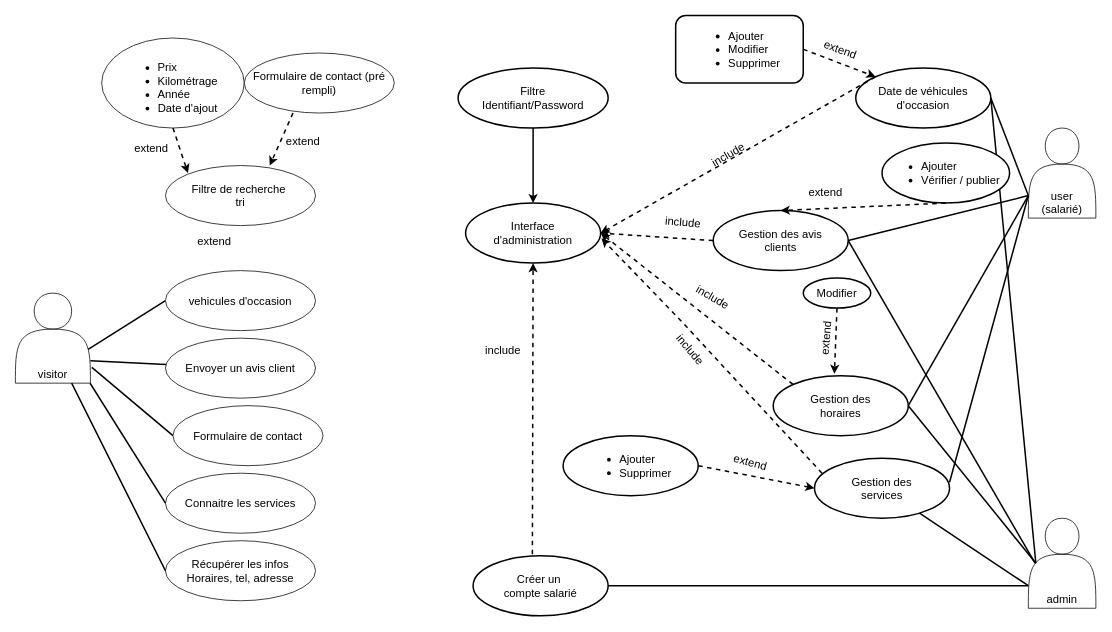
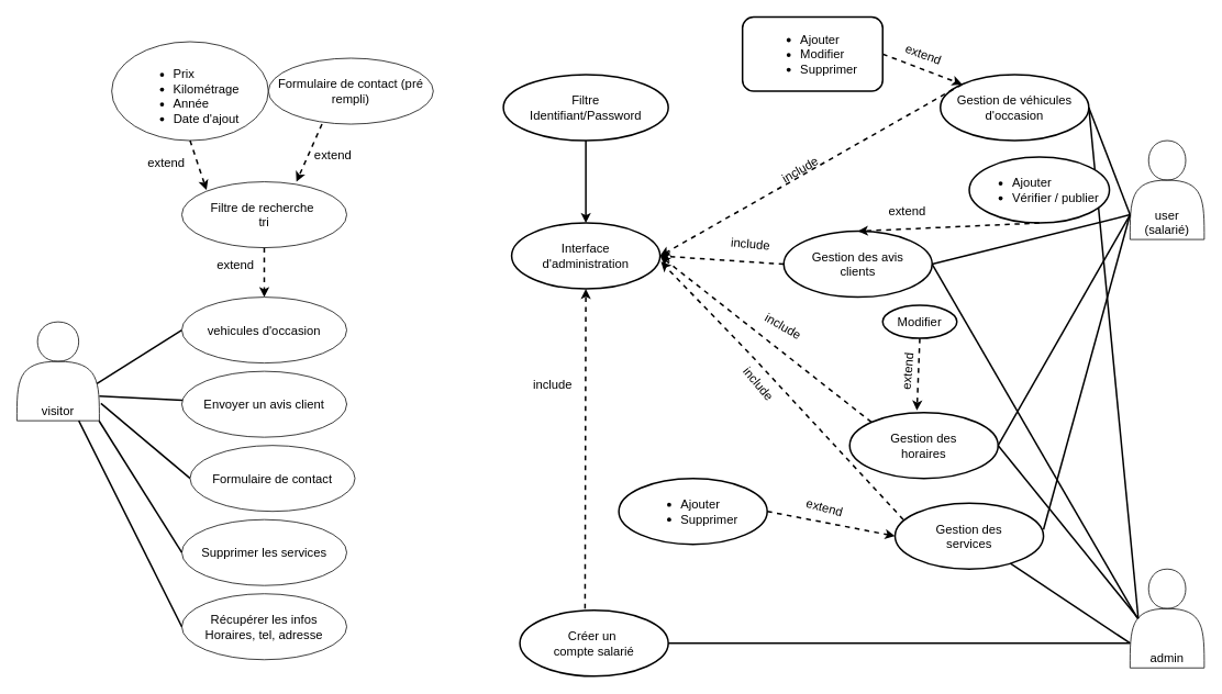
- <mxCell id="23" value="Date de véhicules&lt;br&gt;d'occasion" style="ellipse;whiteSpace=wrap;html=1;strokeWidth=2;fontSize=15;" vertex="1" parent="1"><mxGeometry x="1140" y="90" width="180" height="80" as="geometry" /></mxCell>
+ <mxCell id="23" value="Gestion de véhicules&lt;br&gt;d'occasion" style="ellipse;whiteSpace=wrap;html=1;strokeWidth=2;fontSize=15;" vertex="1" parent="1"><mxGeometry x="1140" y="90" width="180" height="80" as="geometry" /></mxCell>
+ <mxCell id="13" value="" style="endArrow=classic;html=1;strokeWidth=2;fontSize=15;jumpSize=1;entryX=0.5;entryY=0;entryDx=0;entryDy=0;exitX=0.5;exitY=1;exitDx=0;exitDy=0;dashed=1;" edge="1" parent="1" source="11" target="6"><mxGeometry relative="1" as="geometry"><mxPoint x="360.71" y="308.28" as="sourcePoint" /><mxPoint x="449.999" y="359.996" as="targetPoint" /></mxGeometry></mxCell>
- <mxCell id="60" value="Connaitre les services" style="ellipse;whiteSpace=wrap;html=1;fontSize=15;" vertex="1" parent="1"><mxGeometry x="220" y="630" width="200" height="80" as="geometry" /></mxCell>
+ <mxCell id="60" value="Supprimer les services" style="ellipse;whiteSpace=wrap;html=1;fontSize=15;" vertex="1" parent="1"><mxGeometry x="220" y="630" width="200" height="80" as="geometry" /></mxCell>
